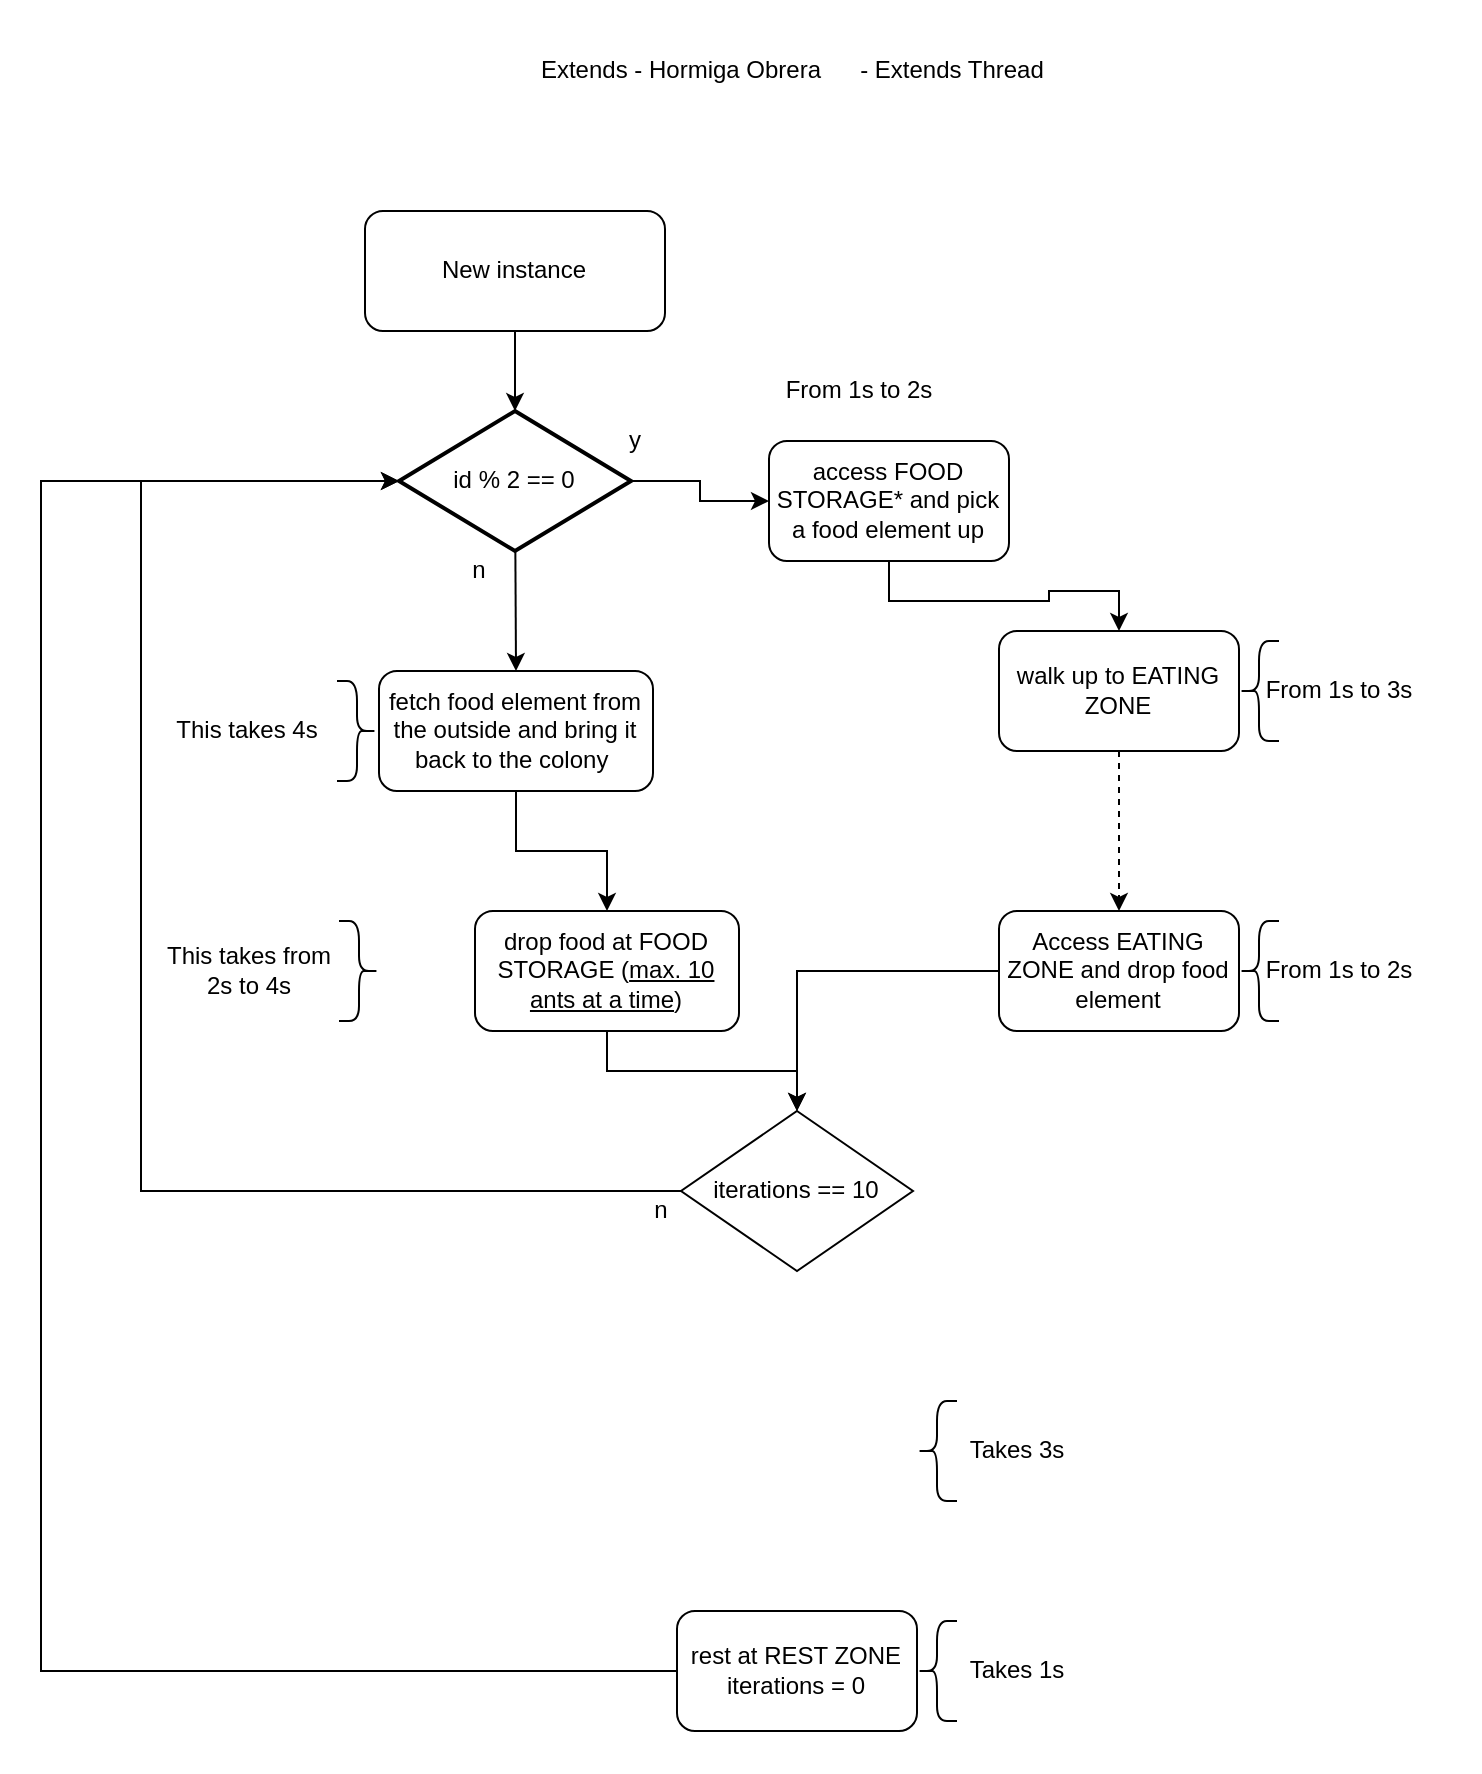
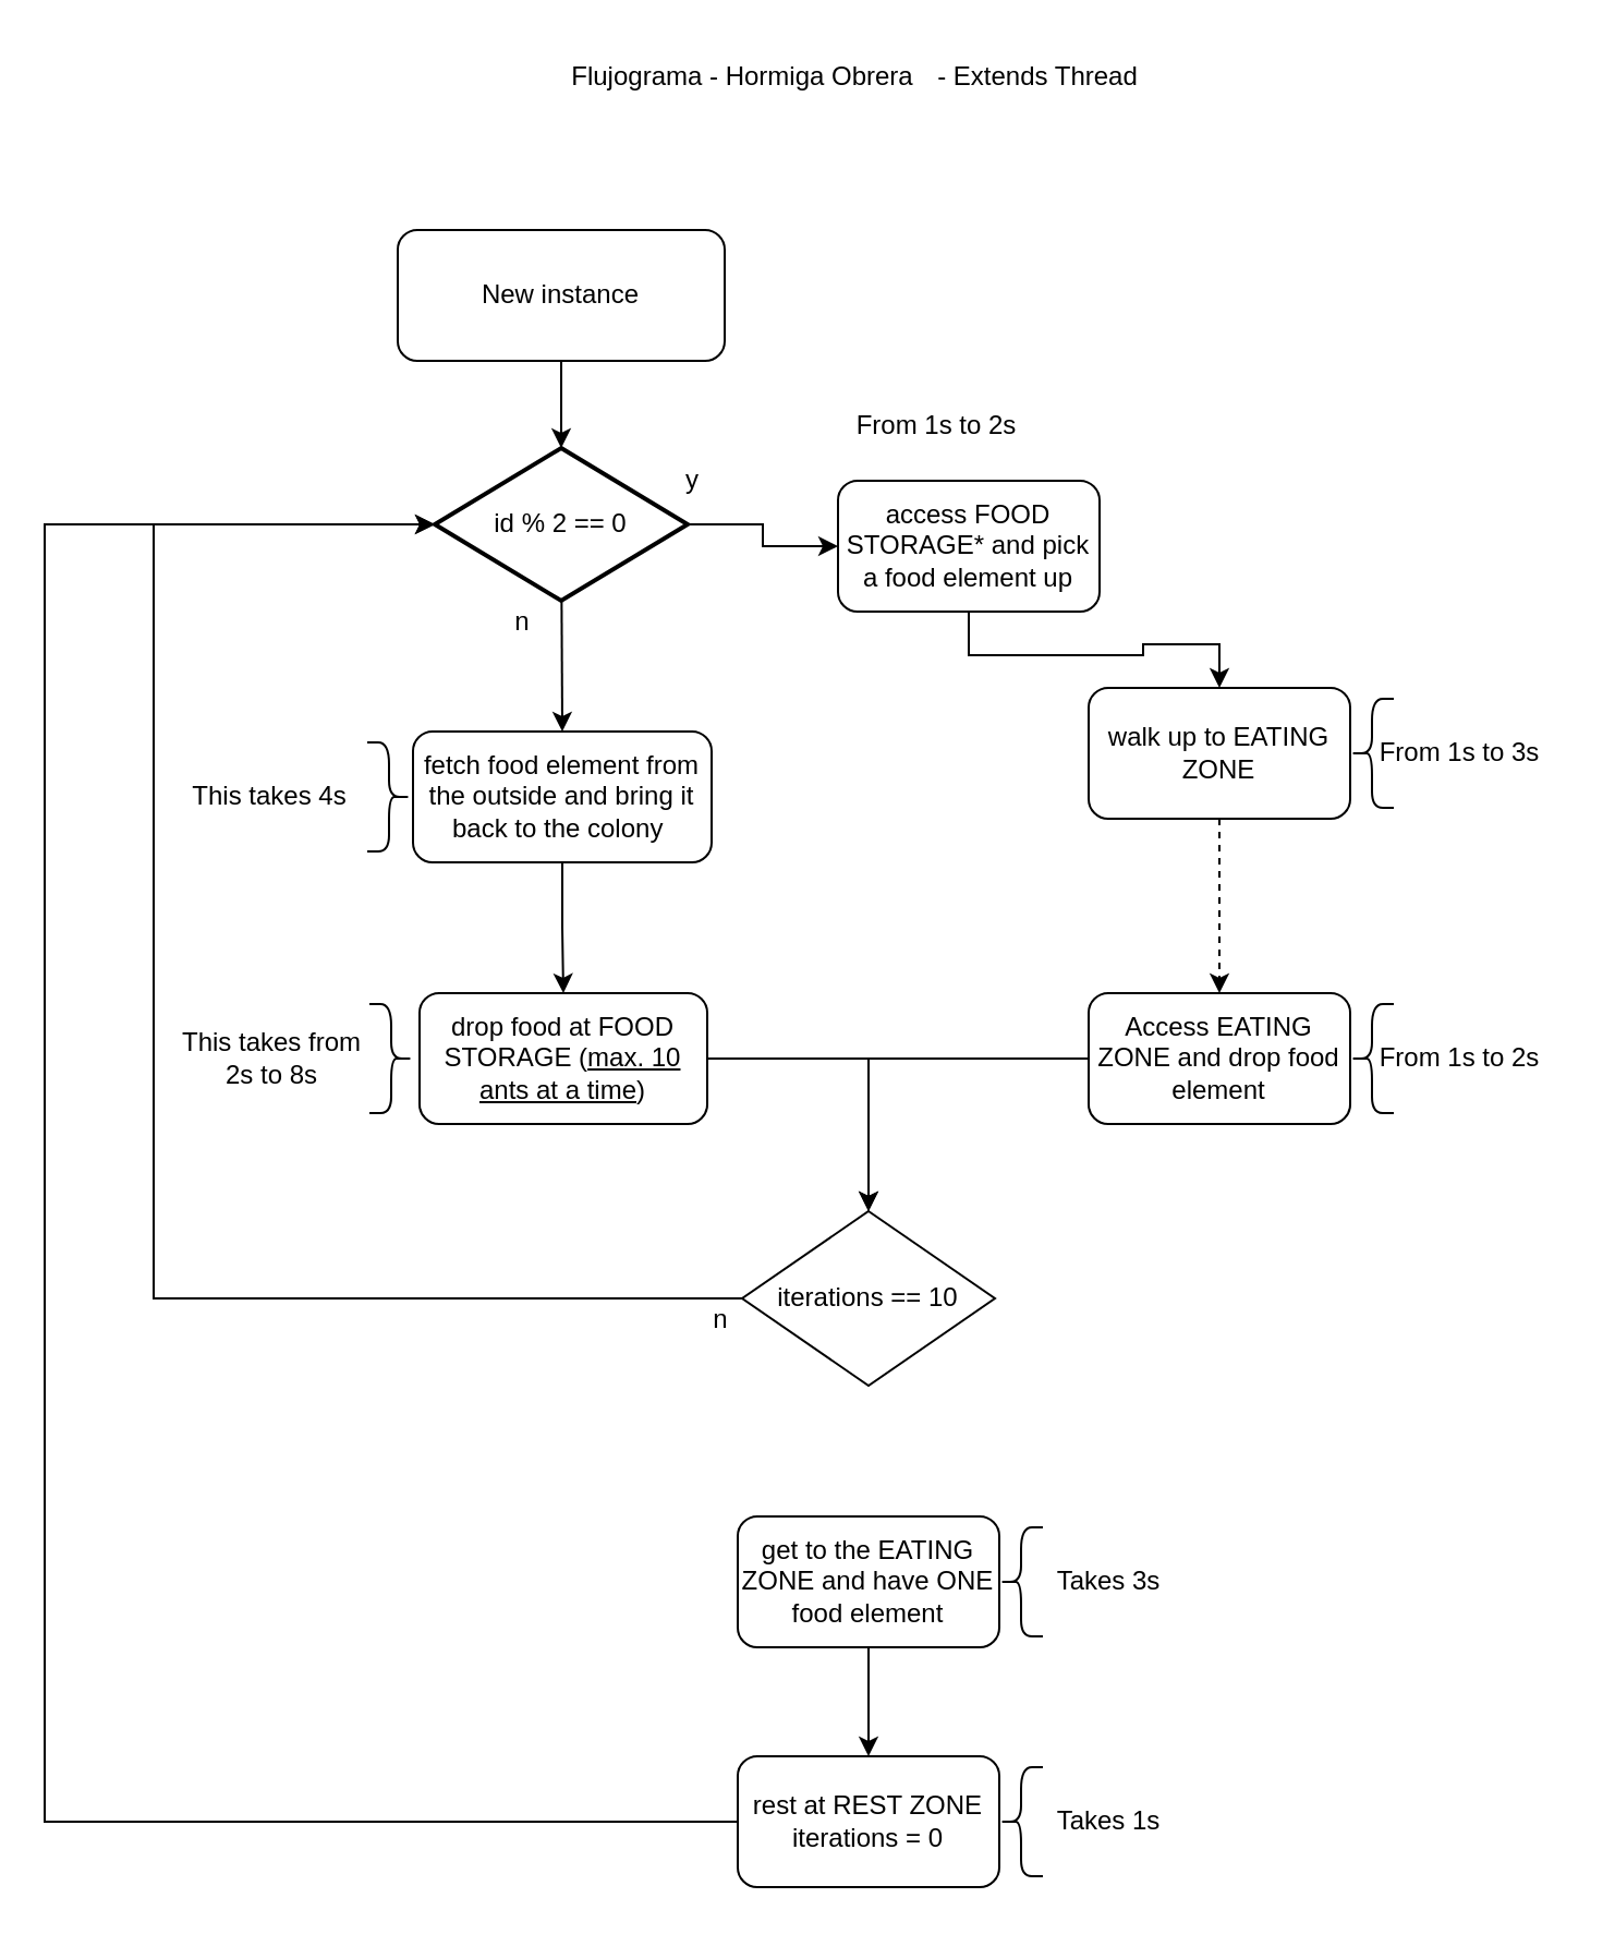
- <mxCell id="2" value="Extends - Hormiga Obrera" style="text;html=1;align=center;verticalAlign=middle;resizable=0;points=[];autosize=1;strokeColor=none;fillColor=none;" vertex="1" parent="1"><mxGeometry x="250" y="20" width="180" height="30" as="geometry" /></mxCell>
+ <mxCell id="2" value="Flujograma - Hormiga Obrera" style="text;html=1;align=center;verticalAlign=middle;resizable=0;points=[];autosize=1;strokeColor=none;fillColor=none;" vertex="1" parent="1"><mxGeometry x="250" y="20" width="180" height="30" as="geometry" /></mxCell>
- <mxCell id="18" value="This takes from&lt;br&gt;2s to 4s" style="text;html=1;align=center;verticalAlign=middle;resizable=0;points=[];autosize=1;strokeColor=none;fillColor=none;" vertex="1" parent="1"><mxGeometry x="69" y="465" width="110" height="40" as="geometry" /></mxCell>
+ <mxCell id="18" value="This takes from&lt;br&gt;2s to 8s" style="text;html=1;align=center;verticalAlign=middle;resizable=0;points=[];autosize=1;strokeColor=none;fillColor=none;" vertex="1" parent="1"><mxGeometry x="69" y="465" width="110" height="40" as="geometry" /></mxCell>
- <mxCell id="16" value="drop food at FOOD STORAGE (&lt;u&gt;max. 10 ants at a time&lt;/u&gt;)" style="rounded=1;whiteSpace=wrap;html=1;" vertex="1" parent="1"><mxGeometry x="237" y="455" width="132" height="60" as="geometry" /></mxCell>
+ <mxCell id="16" value="drop food at FOOD STORAGE (&lt;u&gt;max. 10 ants at a time&lt;/u&gt;)" style="rounded=1;whiteSpace=wrap;html=1;" vertex="1" parent="1"><mxGeometry x="192" y="455" width="132" height="60" as="geometry" /></mxCell>
+ <mxCell id="34" value="get to the EATING ZONE and have ONE food element" style="rounded=1;whiteSpace=wrap;html=1;" vertex="1" parent="1"><mxGeometry x="338" y="695" width="120" height="60" as="geometry" /></mxCell>
+ <mxCell id="33" style="edgeStyle=orthogonalEdgeStyle;rounded=0;orthogonalLoop=1;jettySize=auto;html=1;entryX=0.5;entryY=0;entryDx=0;entryDy=0;" edge="1" parent="1" source="34" target="38"><mxGeometry relative="1" as="geometry" /></mxCell>
